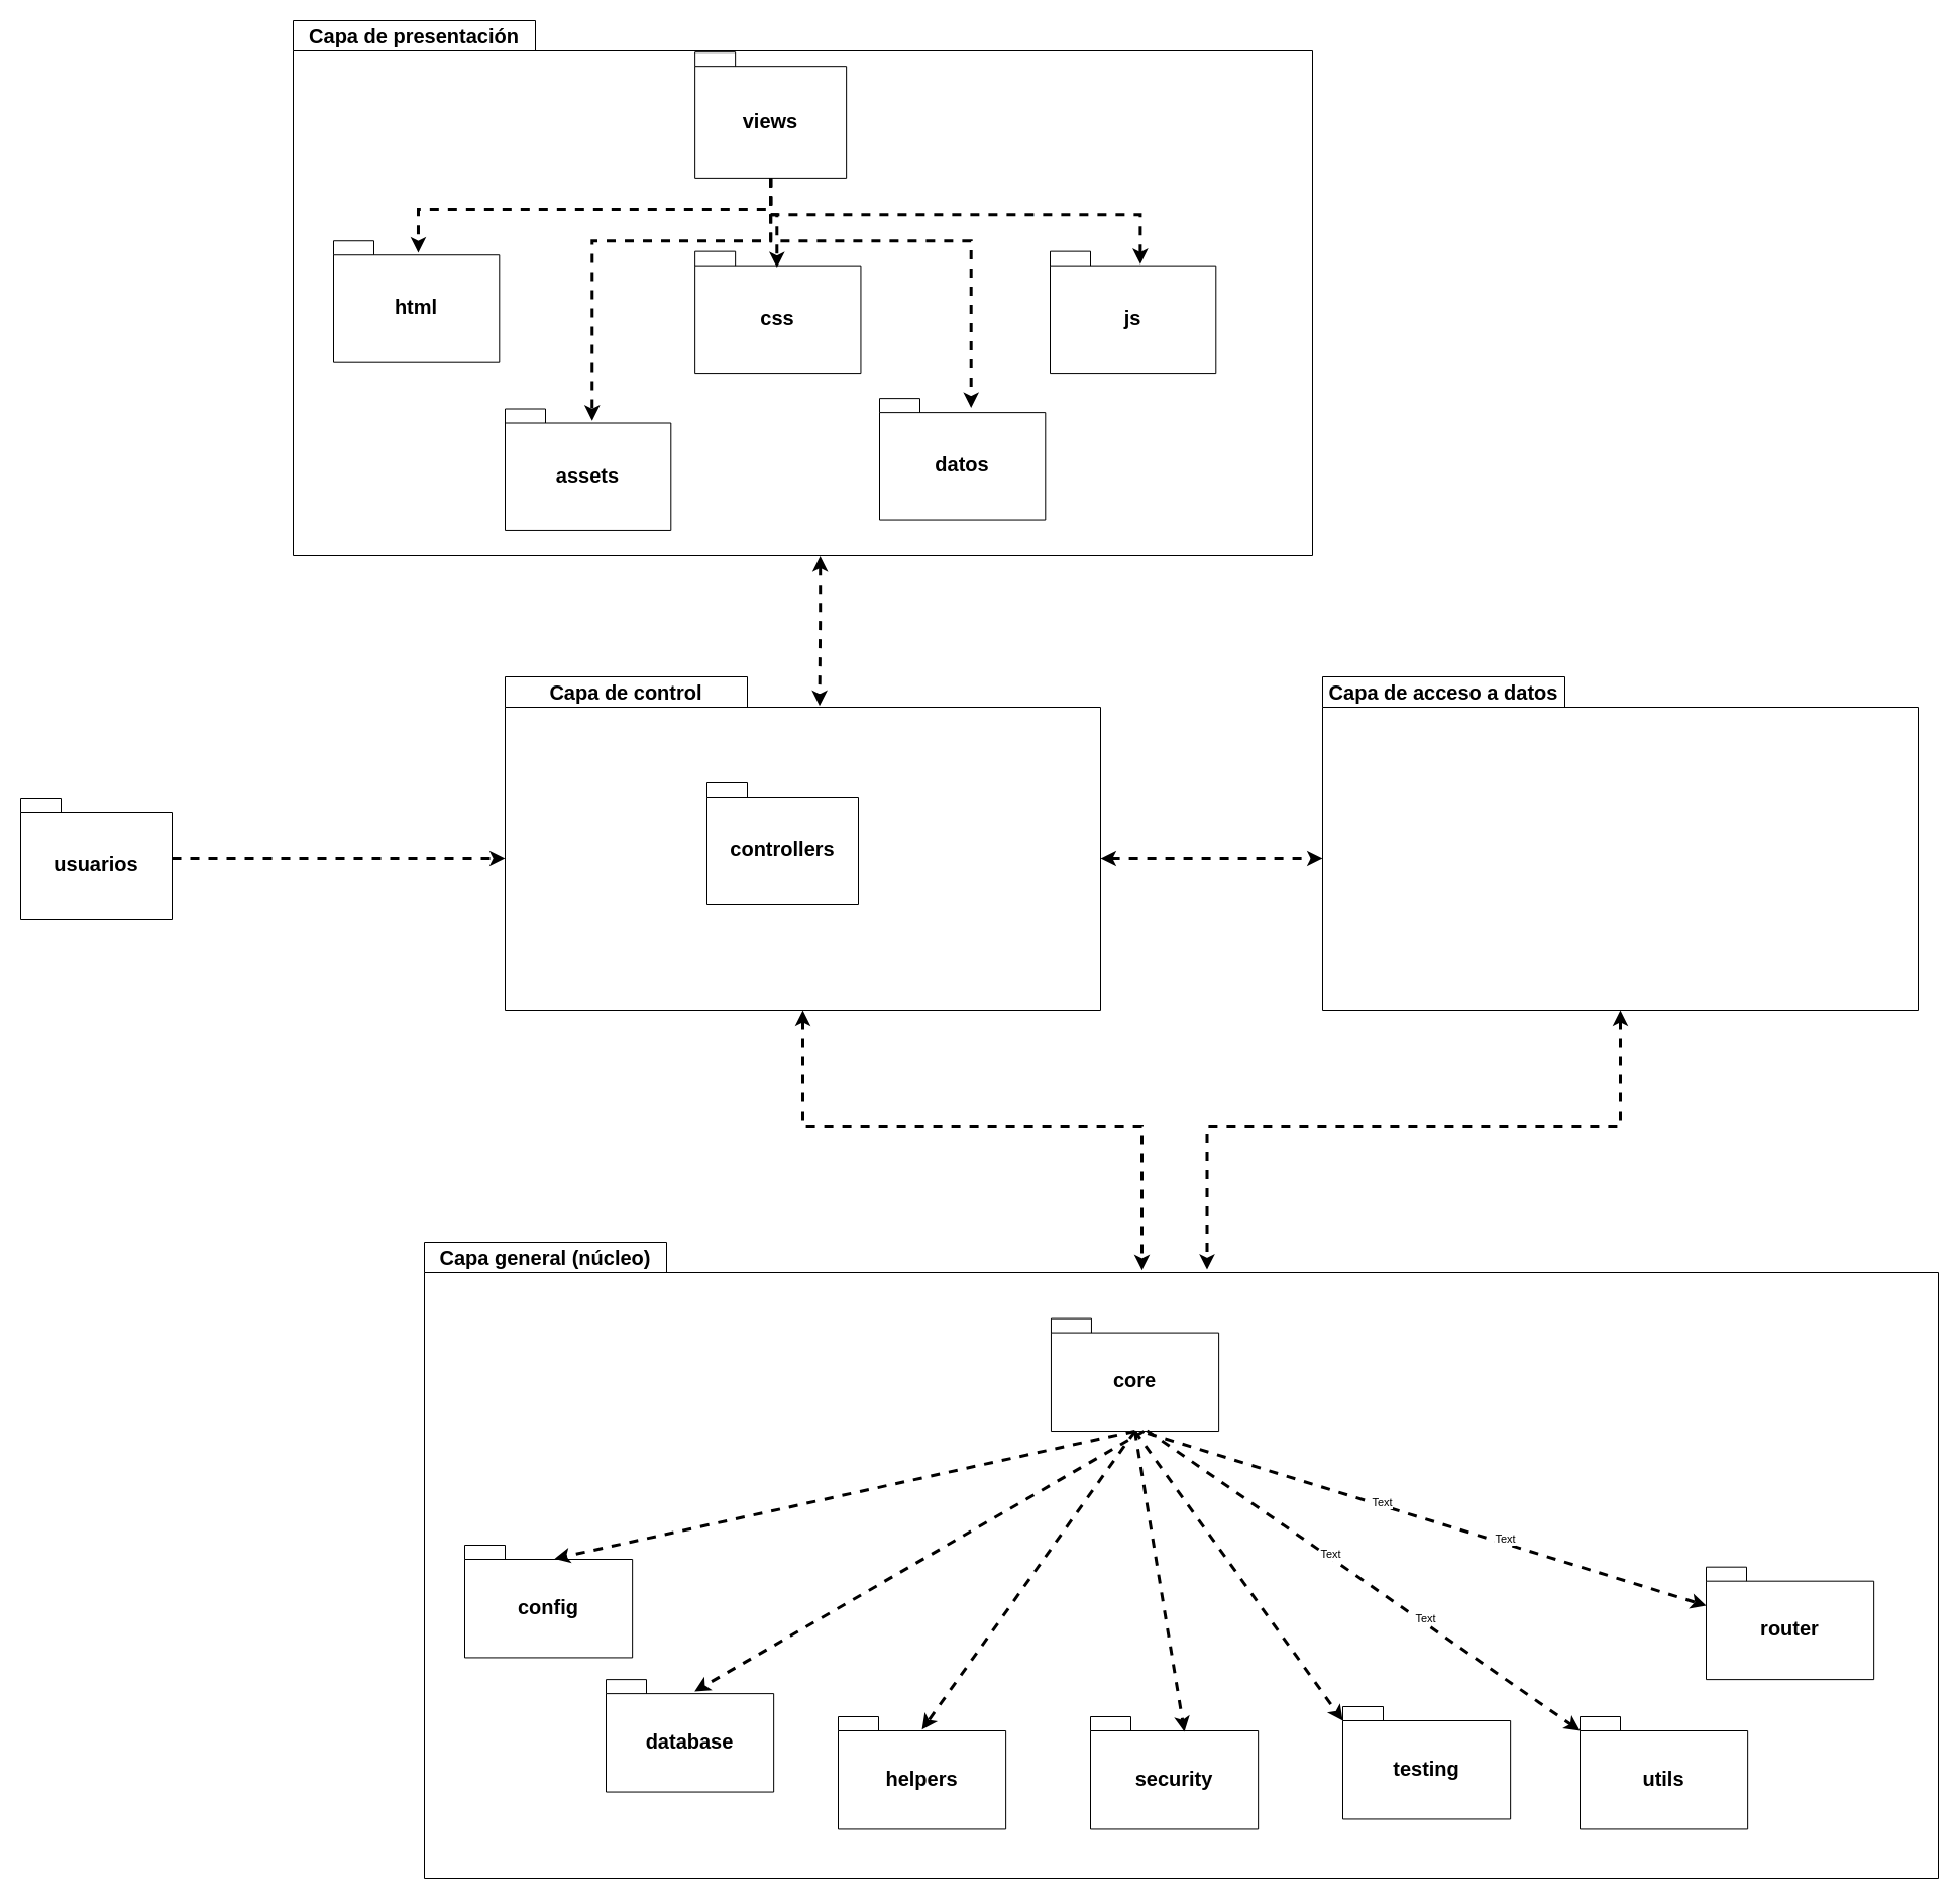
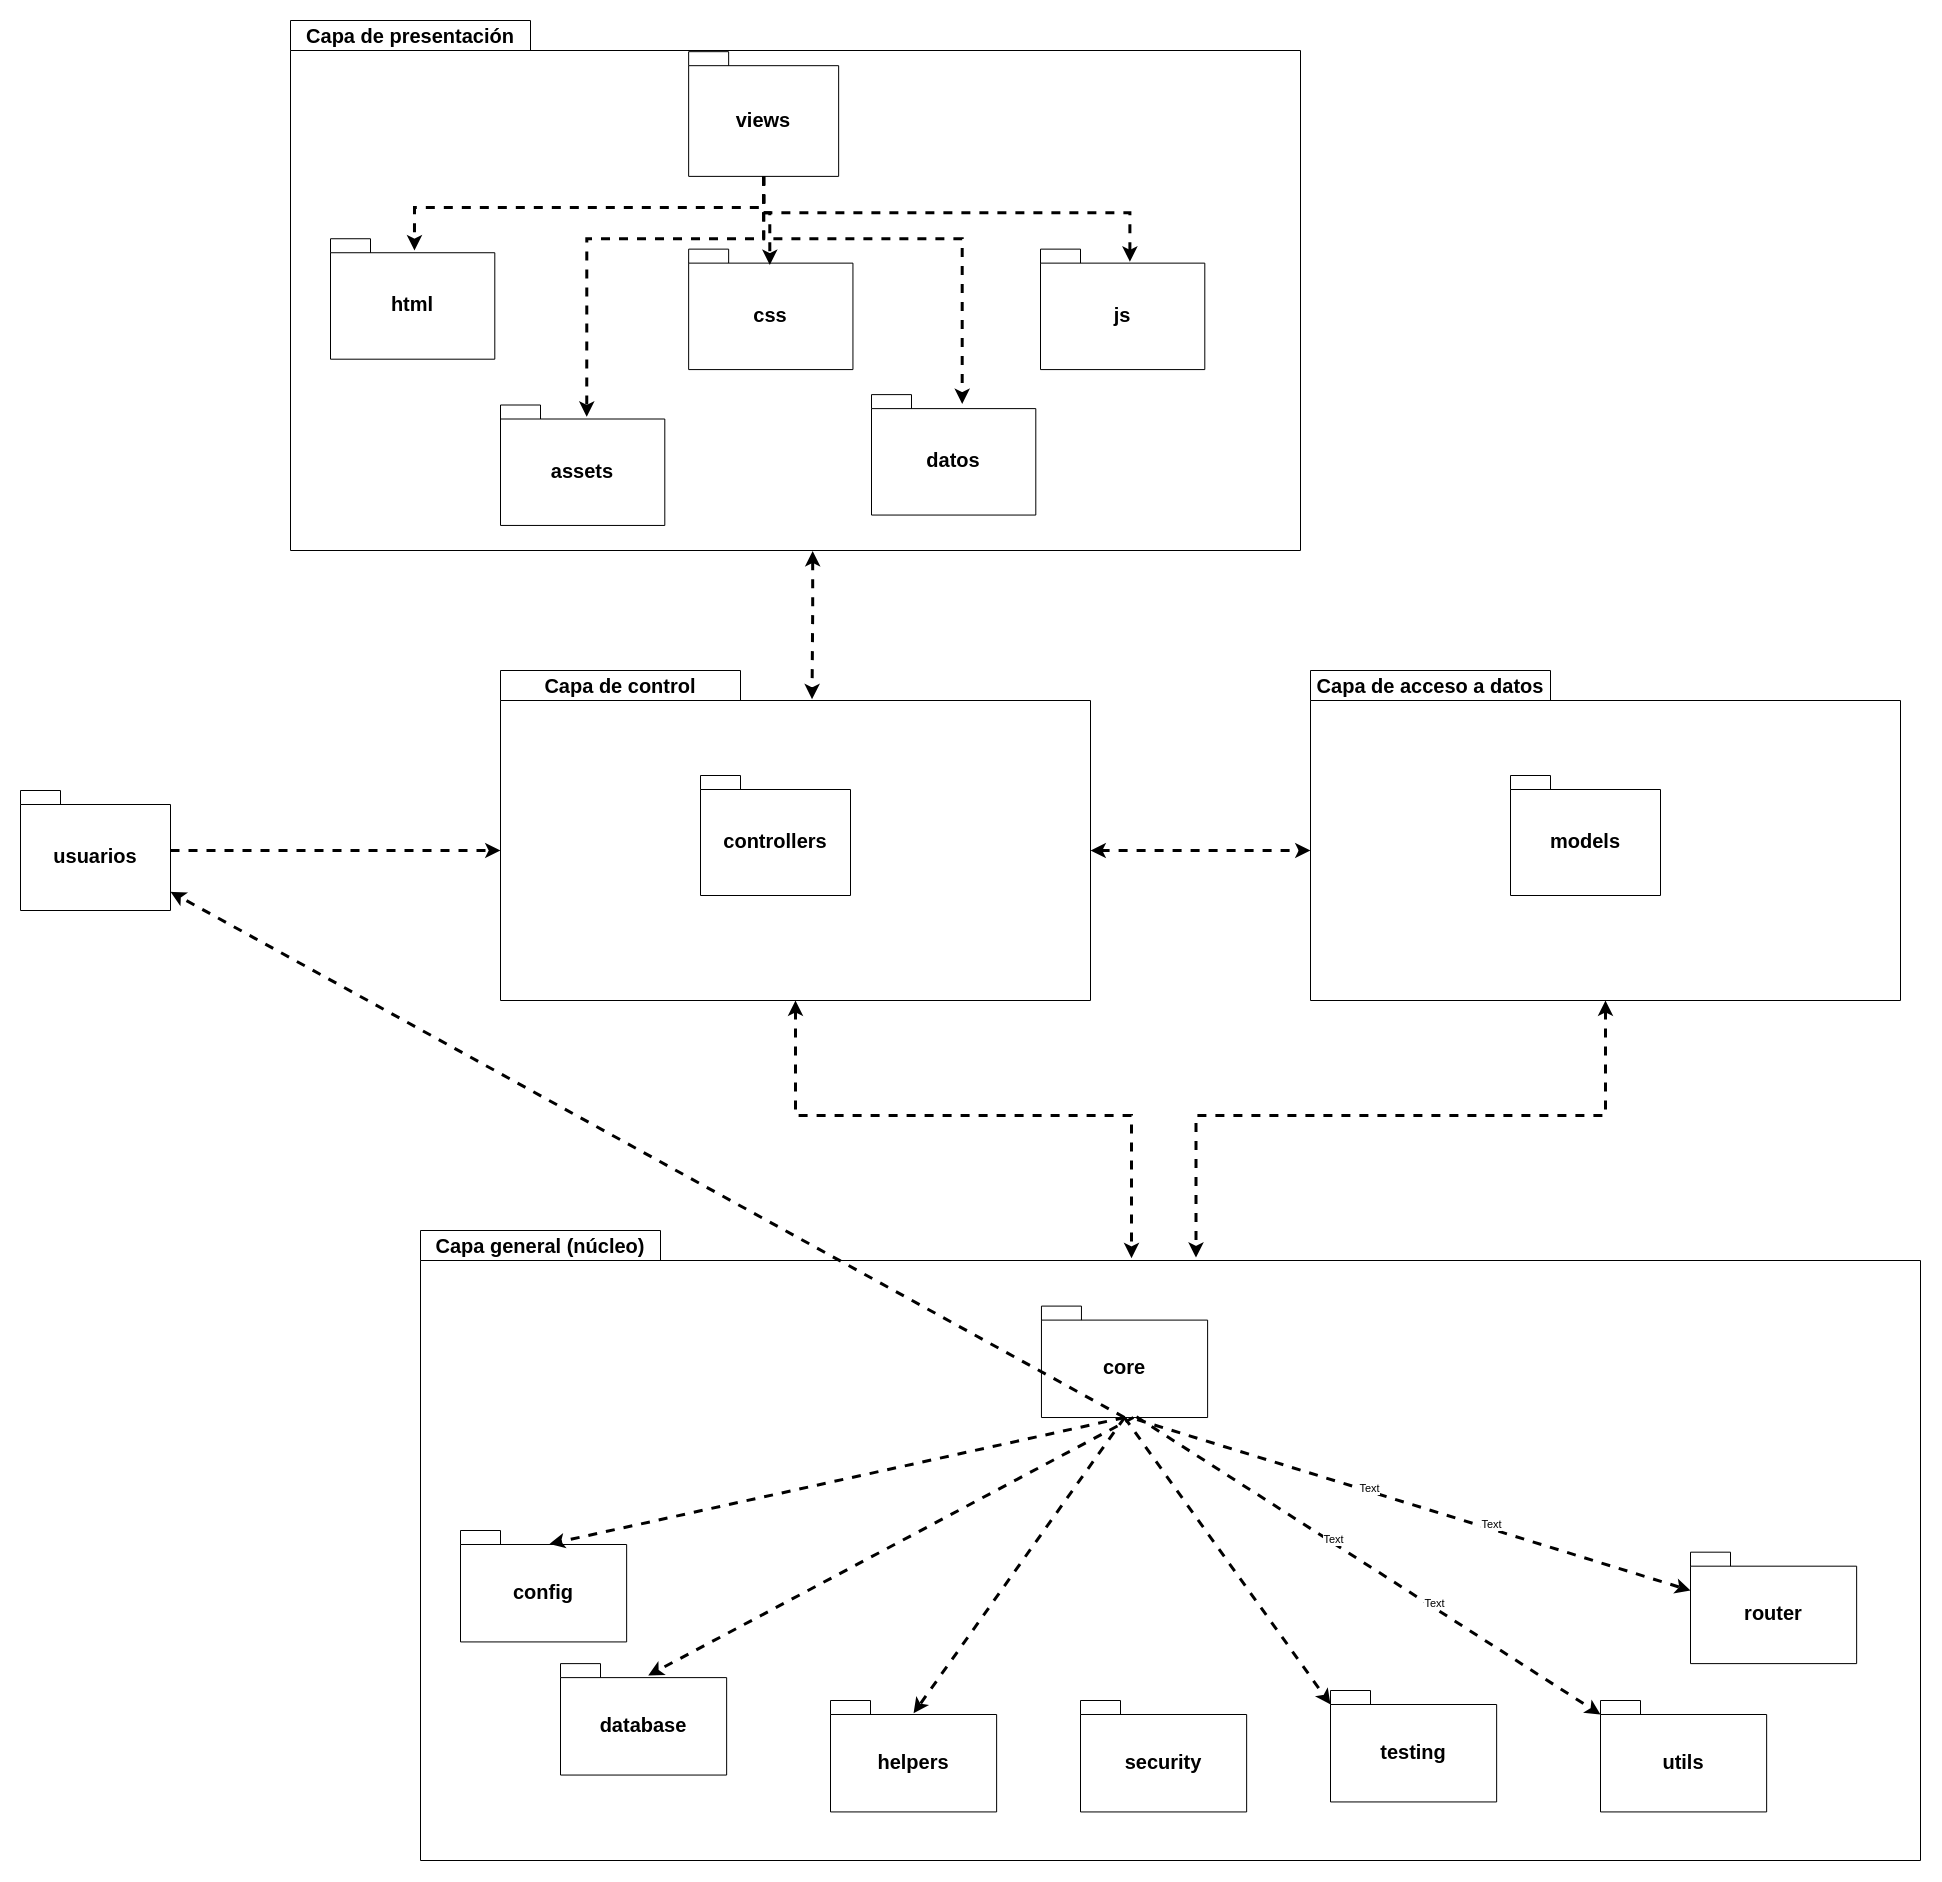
+ <mxCell id="43" value="models" style="shape=folder;fontStyle=1;spacingTop=10;tabWidth=40;tabHeight=14;tabPosition=left;html=1;whiteSpace=wrap;fontSize=20;" parent="41" vertex="1"><mxGeometry x="200" y="105" width="150" height="120" as="geometry" /></mxCell>
- <mxCell id="27" value="" style="endArrow=classic;html=1;rounded=0;exitX=0.5;exitY=1;exitDx=0;exitDy=0;exitPerimeter=0;entryX=0.56;entryY=0.134;entryDx=0;entryDy=0;entryPerimeter=0;dashed=1;strokeWidth=3;" parent="15" source="17" target="20" edge="1"><mxGeometry width="50" height="50" relative="1" as="geometry"><mxPoint x="654.423" y="167.344" as="sourcePoint" /><mxPoint x="205.772" y="309.094" as="targetPoint" /></mxGeometry></mxCell>
+ <mxCell id="27" value="" style="endArrow=classic;html=1;rounded=0;exitX=0.5;exitY=1;exitDx=0;exitDy=0;exitPerimeter=0;dashed=1;strokeWidth=3;" parent="15" source="17" target="40" edge="1"><mxGeometry width="50" height="50" relative="1" as="geometry"><mxPoint x="654.423" y="167.344" as="sourcePoint" /><mxPoint x="205.772" y="309.094" as="targetPoint" /></mxGeometry></mxCell>
- <mxCell id="19" value="database" style="shape=folder;fontStyle=1;spacingTop=10;tabWidth=40;tabHeight=14;tabPosition=left;html=1;whiteSpace=wrap;fontSize=20;" parent="15" vertex="1"><mxGeometry x="180.004" y="433.121" width="166.147" height="111.431" as="geometry" /></mxCell>
+ <mxCell id="19" value="database" style="shape=folder;fontStyle=1;spacingTop=10;tabWidth=40;tabHeight=14;tabPosition=left;html=1;whiteSpace=wrap;fontSize=20;" parent="15" vertex="1"><mxGeometry x="140.004" y="433.121" width="166.147" height="111.431" as="geometry" /></mxCell>
- <mxCell id="23" value="utils" style="shape=folder;fontStyle=1;spacingTop=10;tabWidth=40;tabHeight=14;tabPosition=left;html=1;whiteSpace=wrap;fontSize=20;" parent="15" vertex="1"><mxGeometry x="1145" y="470.001" width="166.147" height="111.431" as="geometry" /></mxCell>
+ <mxCell id="23" value="utils" style="shape=folder;fontStyle=1;spacingTop=10;tabWidth=40;tabHeight=14;tabPosition=left;html=1;whiteSpace=wrap;fontSize=20;" parent="15" vertex="1"><mxGeometry x="1180.0" y="470.001" width="166.147" height="111.431" as="geometry" /></mxCell>
